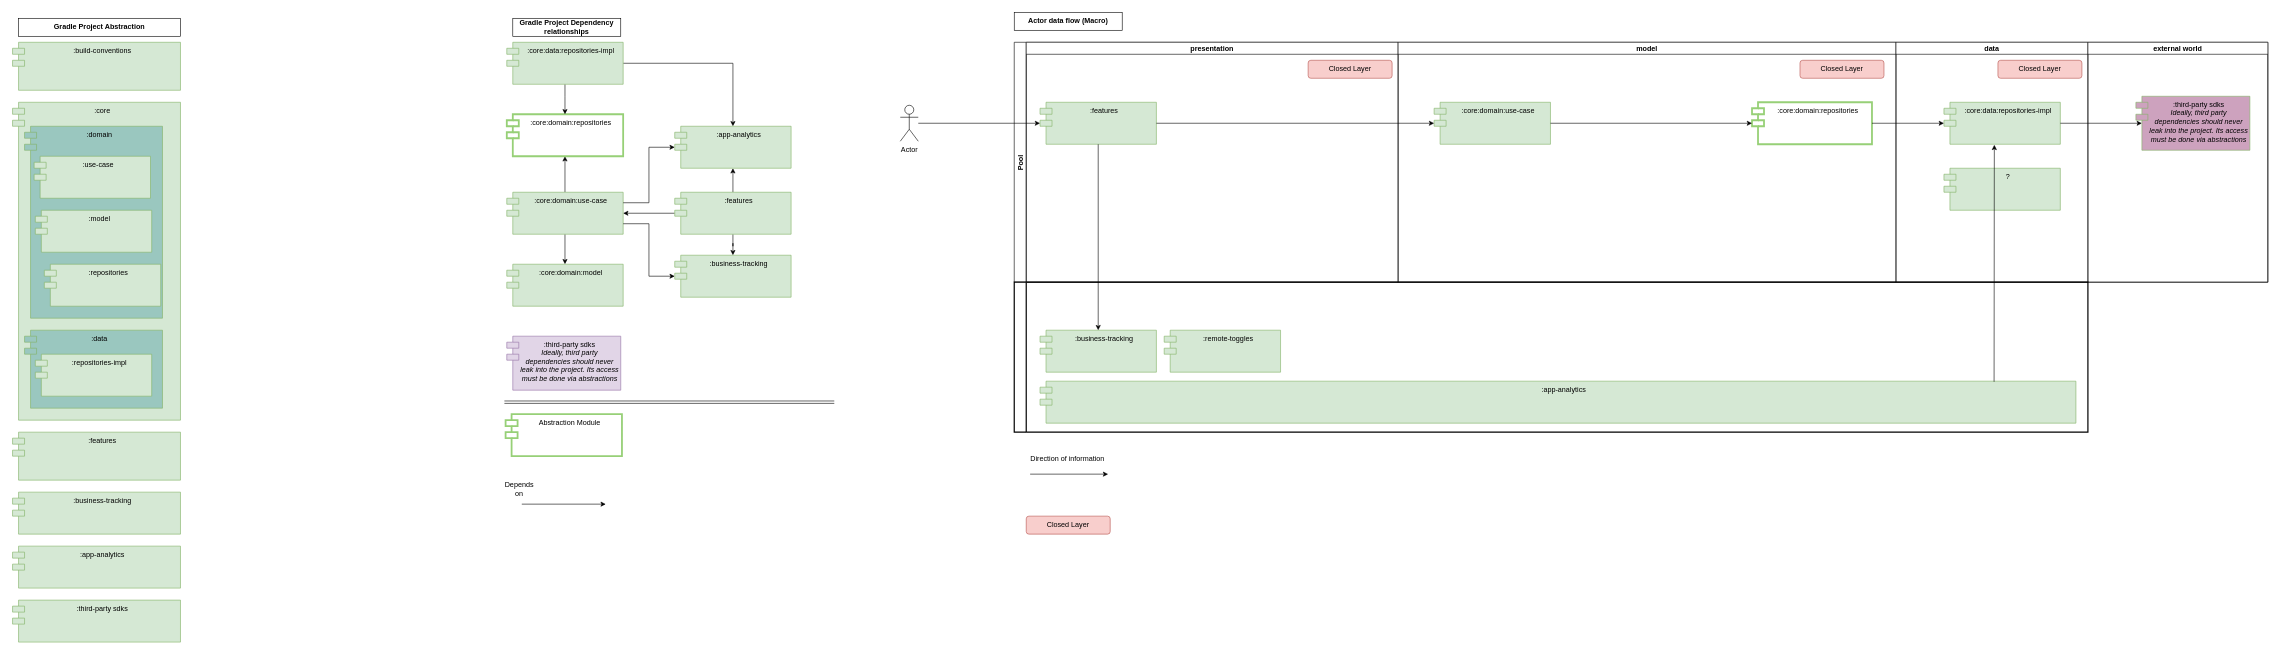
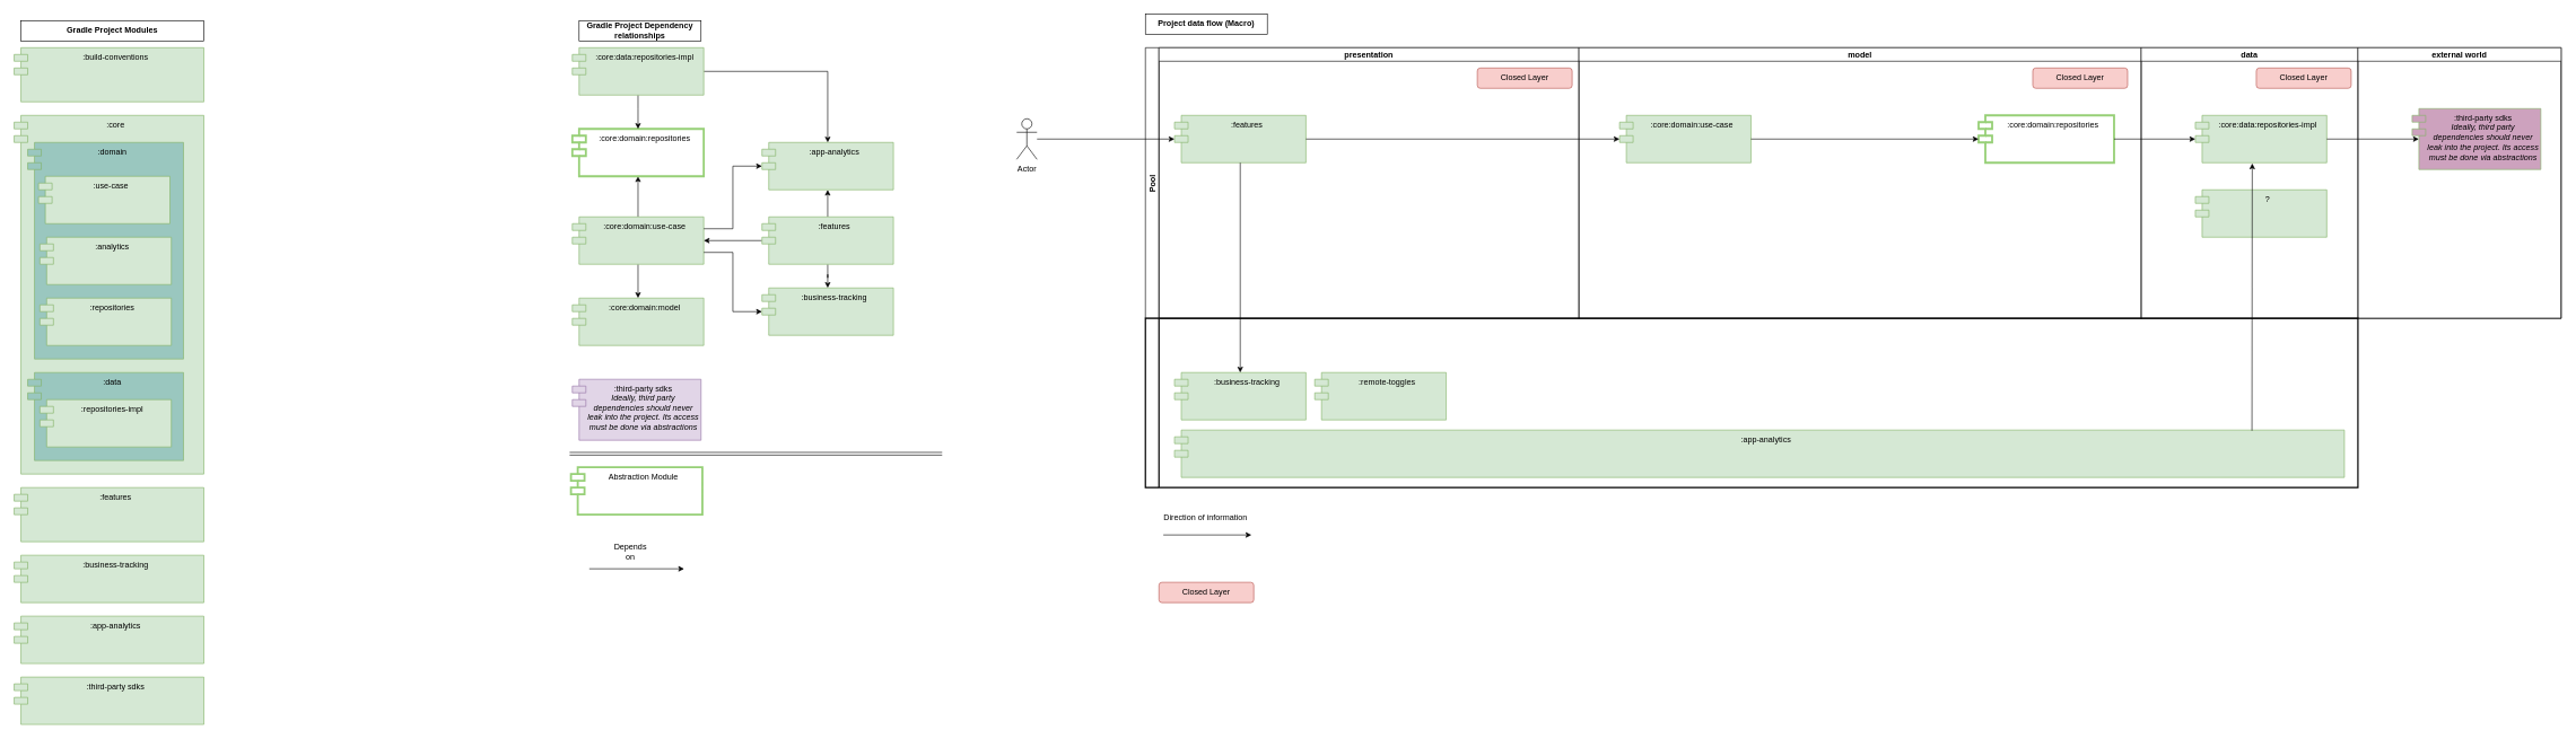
- <mxCell id="62" value="Actor data flow (Macro)" style="text;html=1;align=center;verticalAlign=middle;whiteSpace=wrap;rounded=0;strokeColor=default;fontStyle=1" parent="1" vertex="1"><mxGeometry x="1690" y="20" width="180" height="30" as="geometry" /></mxCell>
+ <mxCell id="62" value="Project data flow (Macro)" style="text;html=1;align=center;verticalAlign=middle;whiteSpace=wrap;rounded=0;strokeColor=default;fontStyle=1" parent="1" vertex="1"><mxGeometry x="1690" y="20" width="180" height="30" as="geometry" /></mxCell>
- <mxCell id="30" value="Gradle Project Abstraction" style="text;html=1;align=center;verticalAlign=middle;whiteSpace=wrap;rounded=0;strokeColor=default;fontStyle=1" parent="1" vertex="1"><mxGeometry x="30" width="270" height="30" as="geometry" y="30" /></mxCell>
+ <mxCell id="30" value="Gradle Project Modules" style="text;html=1;align=center;verticalAlign=middle;whiteSpace=wrap;rounded=0;strokeColor=default;fontStyle=1" parent="1" vertex="1"><mxGeometry x="30" width="270" height="30" as="geometry" y="30" /></mxCell>
- <mxCell id="5" value=":model" style="shape=module;align=left;spacingLeft=20;align=center;verticalAlign=top;whiteSpace=wrap;html=1;fillColor=#d5e8d4;strokeColor=#82b366;" parent="1" vertex="1"><mxGeometry x="58" y="350" width="194" height="70" as="geometry" /></mxCell>
+ <mxCell id="5" value=":analytics" style="shape=module;align=left;spacingLeft=20;align=center;verticalAlign=top;whiteSpace=wrap;html=1;fillColor=#d5e8d4;strokeColor=#82b366;" parent="1" vertex="1"><mxGeometry x="58" y="350" width="194" height="70" as="geometry" /></mxCell>
- <mxCell id="6" value=":repositories" style="shape=module;align=left;spacingLeft=20;align=center;verticalAlign=top;whiteSpace=wrap;html=1;fillColor=#d5e8d4;strokeColor=#82b366;" parent="1" vertex="1"><mxGeometry x="73" y="440" width="194" height="70" as="geometry" /></mxCell>
+ <mxCell id="6" value=":repositories" style="shape=module;align=left;spacingLeft=20;align=center;verticalAlign=top;whiteSpace=wrap;html=1;fillColor=#d5e8d4;strokeColor=#82b366;" parent="1" vertex="1"><mxGeometry x="58" y="440" width="194" height="70" as="geometry" /></mxCell>
- <mxCell id="57" value="Depends on" style="text;html=1;align=center;verticalAlign=middle;whiteSpace=wrap;rounded=0;" parent="1" vertex="1"><mxGeometry x="835" y="800" width="60" height="30" as="geometry" /></mxCell>
+ <mxCell id="57" value="Depends on" style="text;html=1;align=center;verticalAlign=middle;whiteSpace=wrap;rounded=0;" parent="1" vertex="1"><mxGeometry x="900" y="800" width="60" height="30" as="geometry" /></mxCell>
